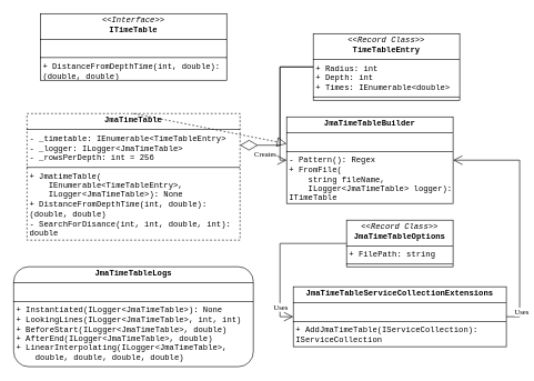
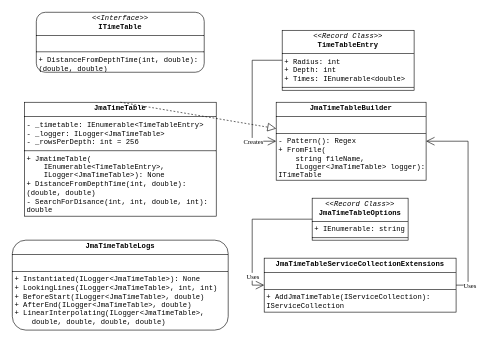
- <mxCell id="2" value="&lt;p style=&quot;margin:0px;margin-top:4px;text-align:center;&quot;&gt;&lt;i&gt;&amp;lt;&amp;lt;Interface&amp;gt;&amp;gt;&lt;/i&gt;&lt;br&gt;&lt;b&gt;ITimeTable&lt;/b&gt;&lt;/p&gt;&lt;hr size=&quot;1&quot; style=&quot;border-style:solid;&quot;&gt;&lt;p style=&quot;margin:0px;margin-left:4px;&quot;&gt;&lt;br&gt;&lt;/p&gt;&lt;hr size=&quot;1&quot; style=&quot;border-style:solid;&quot;&gt;&lt;p style=&quot;margin:0px;margin-left:4px;&quot;&gt;+ DistanceFromDepthTime(int, double): (double, double)&lt;/p&gt;" style="verticalAlign=top;align=left;overflow=fill;html=1;whiteSpace=wrap;fontFamily=Courier New;" parent="1" vertex="1"><mxGeometry x="60" y="20" width="280" height="100" as="geometry" /></mxCell>
+ <mxCell id="2" value="&lt;p style=&quot;margin:0px;margin-top:4px;text-align:center;&quot;&gt;&lt;i&gt;&amp;lt;&amp;lt;Interface&amp;gt;&amp;gt;&lt;/i&gt;&lt;br&gt;&lt;b&gt;ITimeTable&lt;/b&gt;&lt;/p&gt;&lt;hr size=&quot;1&quot; style=&quot;border-style:solid;&quot;&gt;&lt;p style=&quot;margin:0px;margin-left:4px;&quot;&gt;&lt;br&gt;&lt;/p&gt;&lt;hr size=&quot;1&quot; style=&quot;border-style:solid;&quot;&gt;&lt;p style=&quot;margin:0px;margin-left:4px;&quot;&gt;+ DistanceFromDepthTime(int, double): (double, double)&lt;/p&gt;" style="verticalAlign=top;align=left;overflow=fill;html=1;whiteSpace=wrap;fontFamily=Courier New;rounded=1;" parent="1" vertex="1"><mxGeometry x="60" y="20" width="280" height="100" as="geometry" /></mxCell>
- <mxCell id="10" value="" style="endArrow=diamondThin;endFill=0;endSize=24;html=1;rounded=0;entryX=1;entryY=0.25;entryDx=0;entryDy=0;exitX=0;exitY=0.5;exitDx=0;exitDy=0;edgeStyle=elbowEdgeStyle;" parent="1" source="5" target="3" edge="1"><mxGeometry width="160" relative="1" as="geometry"><mxPoint x="310" y="280" as="sourcePoint" /><mxPoint x="430" y="390" as="targetPoint" /><Array as="points"><mxPoint x="420" y="170" /></Array></mxGeometry></mxCell>
- <mxCell id="4" value="&lt;p style=&quot;margin:0px;margin-top:4px;text-align:center;&quot;&gt;&lt;b&gt;JmaTimeTableBuilder&lt;/b&gt;&lt;/p&gt;&lt;hr size=&quot;1&quot; style=&quot;border-style:solid;&quot;&gt;&lt;p style=&quot;margin:0px;margin-left:4px;&quot;&gt;&lt;br&gt;&lt;/p&gt;&lt;hr size=&quot;1&quot; style=&quot;border-style:solid;&quot;&gt;&lt;p style=&quot;margin:0px;margin-left:4px;&quot;&gt;- Pattern(): Regex&lt;/p&gt;&lt;p style=&quot;margin:0px;margin-left:4px;&quot;&gt;+ FromFile(&lt;/p&gt;&lt;p style=&quot;margin:0px;margin-left:4px;&quot;&gt;&amp;nbsp; &amp;nbsp; string fileName,&lt;/p&gt;&lt;p style=&quot;margin:0px;margin-left:4px;&quot;&gt;&amp;nbsp; &amp;nbsp; ILogger&amp;lt;JmaTimeTable&amp;gt; logger): ITimeTable&lt;/p&gt;" style="verticalAlign=top;align=left;overflow=fill;html=1;whiteSpace=wrap;fontFamily=Courier New;" parent="1" vertex="1"><mxGeometry x="430" y="175" width="250" height="130" as="geometry" /></mxCell>
+ <mxCell id="4" value="&lt;p style=&quot;margin:0px;margin-top:4px;text-align:center;&quot;&gt;&lt;b&gt;JmaTimeTableBuilder&lt;/b&gt;&lt;/p&gt;&lt;hr size=&quot;1&quot; style=&quot;border-style:solid;&quot;&gt;&lt;p style=&quot;margin:0px;margin-left:4px;&quot;&gt;&lt;br&gt;&lt;/p&gt;&lt;hr size=&quot;1&quot; style=&quot;border-style:solid;&quot;&gt;&lt;p style=&quot;margin:0px;margin-left:4px;&quot;&gt;- Pattern(): Regex&lt;/p&gt;&lt;p style=&quot;margin:0px;margin-left:4px;&quot;&gt;+ FromFile(&lt;/p&gt;&lt;p style=&quot;margin:0px;margin-left:4px;&quot;&gt;&amp;nbsp; &amp;nbsp; string fileName,&lt;/p&gt;&lt;p style=&quot;margin:0px;margin-left:4px;&quot;&gt;&amp;nbsp; &amp;nbsp; ILogger&amp;lt;JmaTimeTable&amp;gt; logger): ITimeTable&lt;/p&gt;" style="verticalAlign=top;align=left;overflow=fill;html=1;whiteSpace=wrap;fontFamily=Courier New;" parent="1" vertex="1"><mxGeometry x="460" y="170" width="250" height="130" as="geometry" /></mxCell>
- <mxCell id="3" value="&lt;p style=&quot;margin:0px;margin-top:4px;text-align:center;&quot;&gt;&lt;b&gt;JmaTimeTable&lt;/b&gt;&lt;/p&gt;&lt;hr size=&quot;1&quot; style=&quot;border-style:solid;&quot;&gt;&lt;p style=&quot;margin:0px;margin-left:4px;&quot;&gt;- _timetable: IEnumerable&amp;lt;TimeTableEntry&amp;gt;&lt;/p&gt;&lt;p style=&quot;margin:0px;margin-left:4px;&quot;&gt;- _logger: ILogger&amp;lt;JmaTimeTable&amp;gt;&lt;/p&gt;&lt;p style=&quot;margin:0px;margin-left:4px;&quot;&gt;- _rowsPerDepth: int = 256&lt;/p&gt;&lt;hr size=&quot;1&quot; style=&quot;border-style:solid;&quot;&gt;&lt;p style=&quot;margin:0px;margin-left:4px;&quot;&gt;+ JmatimeTable(&lt;/p&gt;&lt;p style=&quot;margin:0px;margin-left:4px;&quot;&gt;&lt;span style=&quot;background-color: transparent; color: light-dark(rgb(0, 0, 0), rgb(255, 255, 255));&quot;&gt;&amp;nbsp; &amp;nbsp; IEnumerable&amp;lt;TimeTableEntry&amp;gt;,&lt;/span&gt;&lt;/p&gt;&lt;p style=&quot;margin:0px;margin-left:4px;&quot;&gt;&lt;span style=&quot;background-color: transparent; color: light-dark(rgb(0, 0, 0), rgb(255, 255, 255));&quot;&gt;&amp;nbsp; &amp;nbsp; ILogger&amp;lt;JmaTimeTable&amp;gt;&lt;/span&gt;&lt;span style=&quot;background-color: transparent; color: light-dark(rgb(0, 0, 0), rgb(255, 255, 255));&quot;&gt;): None&lt;/span&gt;&lt;/p&gt;&lt;p style=&quot;margin:0px;margin-left:4px;&quot;&gt;+ DistanceFromDepthTime(int, double): (double, double)&lt;/p&gt;&lt;p style=&quot;margin:0px;margin-left:4px;&quot;&gt;- SearchForDisance(int, int, double, int): double&lt;/p&gt;" style="verticalAlign=top;align=left;overflow=fill;html=1;whiteSpace=wrap;fontFamily=Courier New;dashed=1;" parent="1" vertex="1"><mxGeometry x="40" y="170" width="320" height="190" as="geometry" /></mxCell>
+ <mxCell id="3" value="&lt;p style=&quot;margin:0px;margin-top:4px;text-align:center;&quot;&gt;&lt;b&gt;JmaTimeTable&lt;/b&gt;&lt;/p&gt;&lt;hr size=&quot;1&quot; style=&quot;border-style:solid;&quot;&gt;&lt;p style=&quot;margin:0px;margin-left:4px;&quot;&gt;- _timetable: IEnumerable&amp;lt;TimeTableEntry&amp;gt;&lt;/p&gt;&lt;p style=&quot;margin:0px;margin-left:4px;&quot;&gt;- _logger: ILogger&amp;lt;JmaTimeTable&amp;gt;&lt;/p&gt;&lt;p style=&quot;margin:0px;margin-left:4px;&quot;&gt;- _rowsPerDepth: int = 256&lt;/p&gt;&lt;hr size=&quot;1&quot; style=&quot;border-style:solid;&quot;&gt;&lt;p style=&quot;margin:0px;margin-left:4px;&quot;&gt;+ JmatimeTable(&lt;/p&gt;&lt;p style=&quot;margin:0px;margin-left:4px;&quot;&gt;&lt;span style=&quot;background-color: transparent; color: light-dark(rgb(0, 0, 0), rgb(255, 255, 255));&quot;&gt;&amp;nbsp; &amp;nbsp; IEnumerable&amp;lt;TimeTableEntry&amp;gt;,&lt;/span&gt;&lt;/p&gt;&lt;p style=&quot;margin:0px;margin-left:4px;&quot;&gt;&lt;span style=&quot;background-color: transparent; color: light-dark(rgb(0, 0, 0), rgb(255, 255, 255));&quot;&gt;&amp;nbsp; &amp;nbsp; ILogger&amp;lt;JmaTimeTable&amp;gt;&lt;/span&gt;&lt;span style=&quot;background-color: transparent; color: light-dark(rgb(0, 0, 0), rgb(255, 255, 255));&quot;&gt;): None&lt;/span&gt;&lt;/p&gt;&lt;p style=&quot;margin:0px;margin-left:4px;&quot;&gt;+ DistanceFromDepthTime(int, double): (double, double)&lt;/p&gt;&lt;p style=&quot;margin:0px;margin-left:4px;&quot;&gt;- SearchForDisance(int, int, double, int): double&lt;/p&gt;" style="verticalAlign=top;align=left;overflow=fill;html=1;whiteSpace=wrap;fontFamily=Courier New;" parent="1" vertex="1"><mxGeometry x="40" y="170" width="320" height="190" as="geometry" /></mxCell>
- <mxCell id="6" value="&lt;p style=&quot;margin:0px;margin-top:4px;text-align:center;&quot;&gt;&lt;i&gt;&amp;lt;&amp;lt;Record Class&amp;gt;&amp;gt;&lt;/i&gt;&lt;br&gt;&lt;b&gt;JmaTimeTableOptions&lt;/b&gt;&lt;/p&gt;&lt;hr size=&quot;1&quot; style=&quot;border-style:solid;&quot;&gt;&lt;p style=&quot;margin:0px;margin-left:4px;&quot;&gt;+ FilePath: string&lt;/p&gt;&lt;hr size=&quot;1&quot; style=&quot;border-style:solid;&quot;&gt;&lt;p style=&quot;margin:0px;margin-left:4px;&quot;&gt;&lt;br&gt;&lt;/p&gt;" style="verticalAlign=top;align=left;overflow=fill;html=1;whiteSpace=wrap;fontFamily=Courier New;" parent="1" vertex="1"><mxGeometry x="520" y="330" width="160" height="70" as="geometry" /></mxCell>
+ <mxCell id="6" value="&lt;p style=&quot;margin:0px;margin-top:4px;text-align:center;&quot;&gt;&lt;i&gt;&amp;lt;&amp;lt;Record Class&amp;gt;&amp;gt;&lt;/i&gt;&lt;br&gt;&lt;b&gt;JmaTimeTableOptions&lt;/b&gt;&lt;/p&gt;&lt;hr size=&quot;1&quot; style=&quot;border-style:solid;&quot;&gt;&lt;p style=&quot;margin:0px;margin-left:4px;&quot;&gt;+ IEnumerable: string&lt;/p&gt;&lt;hr size=&quot;1&quot; style=&quot;border-style:solid;&quot;&gt;&lt;p style=&quot;margin:0px;margin-left:4px;&quot;&gt;&lt;br&gt;&lt;/p&gt;" style="verticalAlign=top;align=left;overflow=fill;html=1;whiteSpace=wrap;fontFamily=Courier New;" parent="1" vertex="1"><mxGeometry x="520" y="330" width="160" height="70" as="geometry" /></mxCell>
